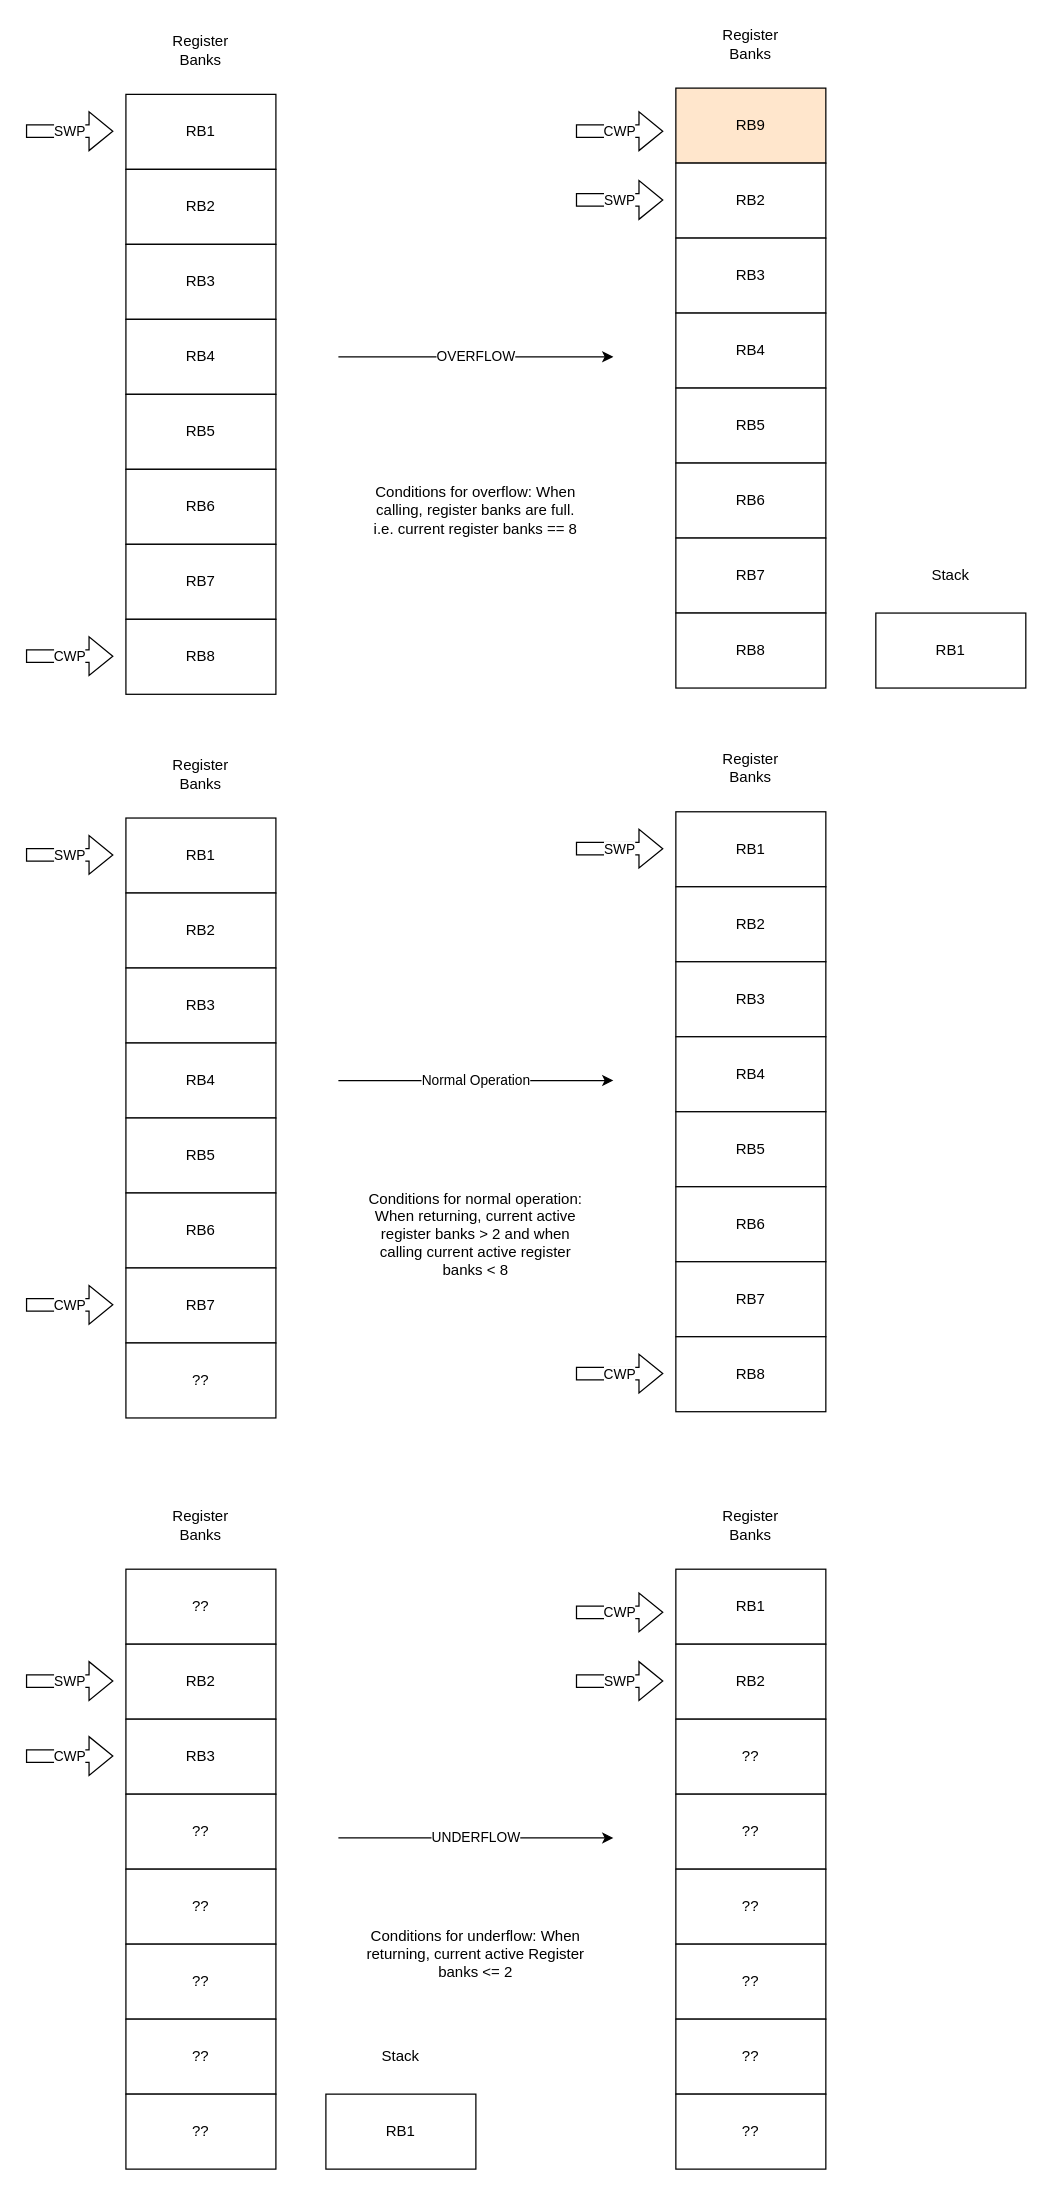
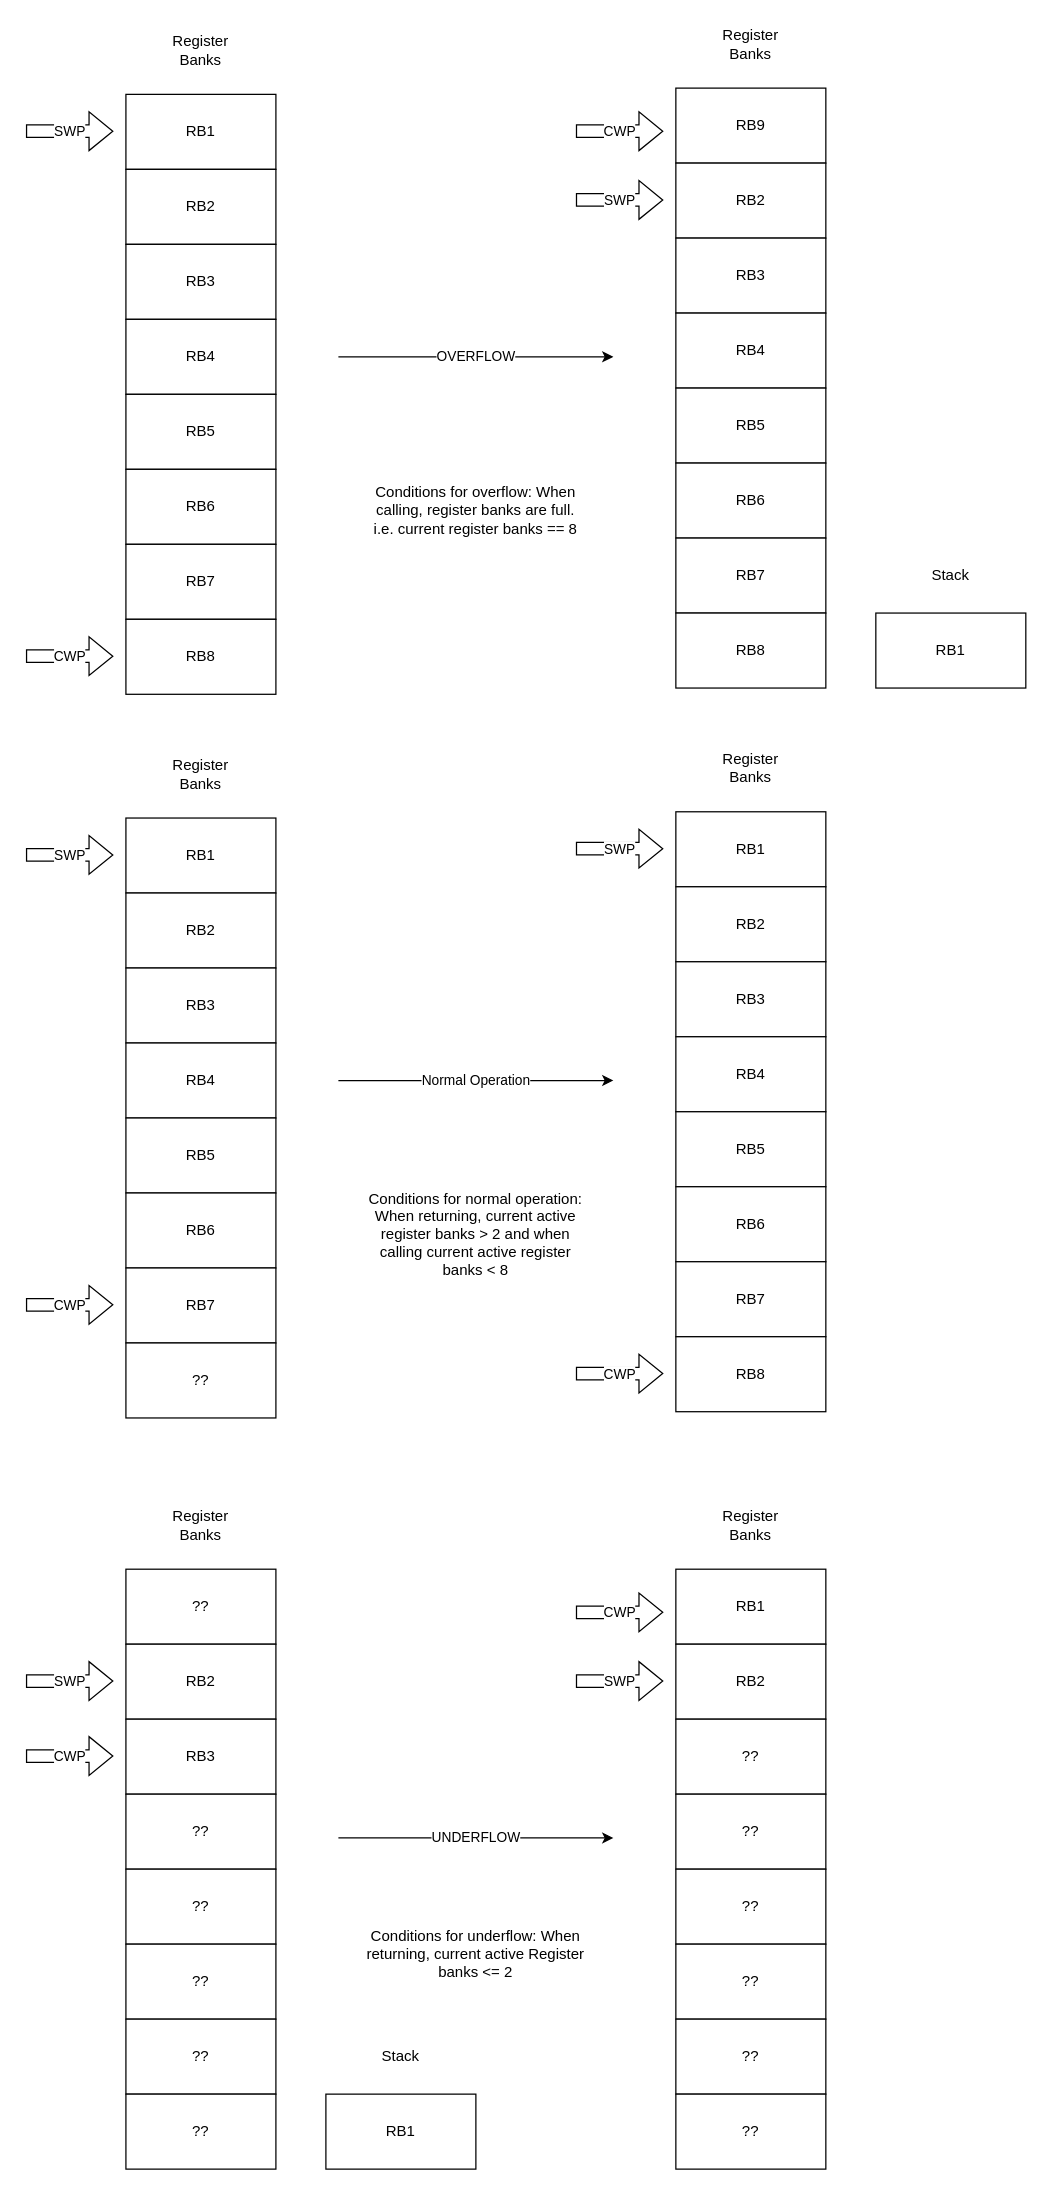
- <mxCell id="12" value="RB9" style="rounded=0;whiteSpace=wrap;html=1;fillColor=#ffe6cc;" vertex="1" parent="1"><mxGeometry x="540" y="70" width="120" height="60" as="geometry" /></mxCell>
+ <mxCell id="12" value="RB9" style="rounded=0;whiteSpace=wrap;html=1;" vertex="1" parent="1"><mxGeometry x="540" y="70" width="120" height="60" as="geometry" /></mxCell>
